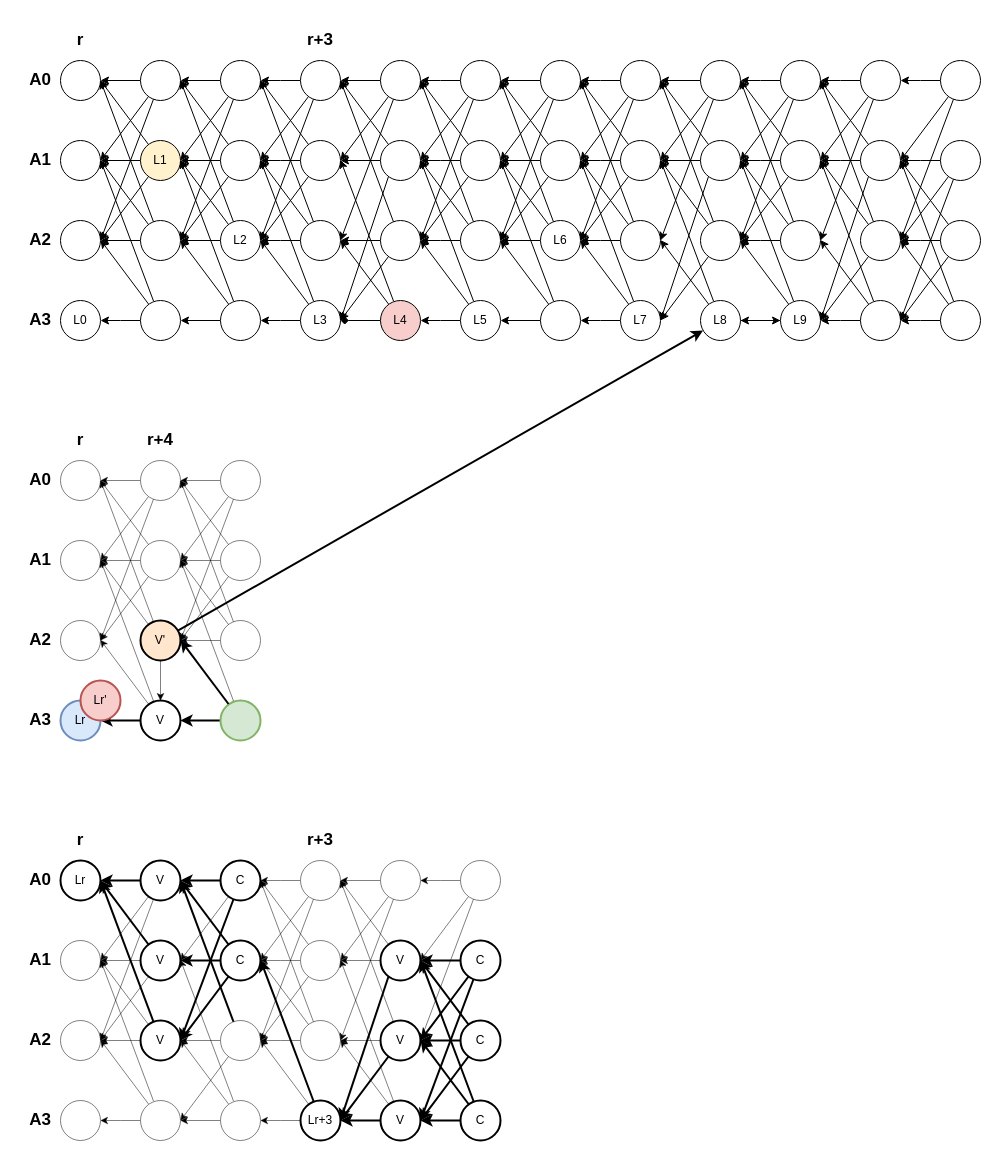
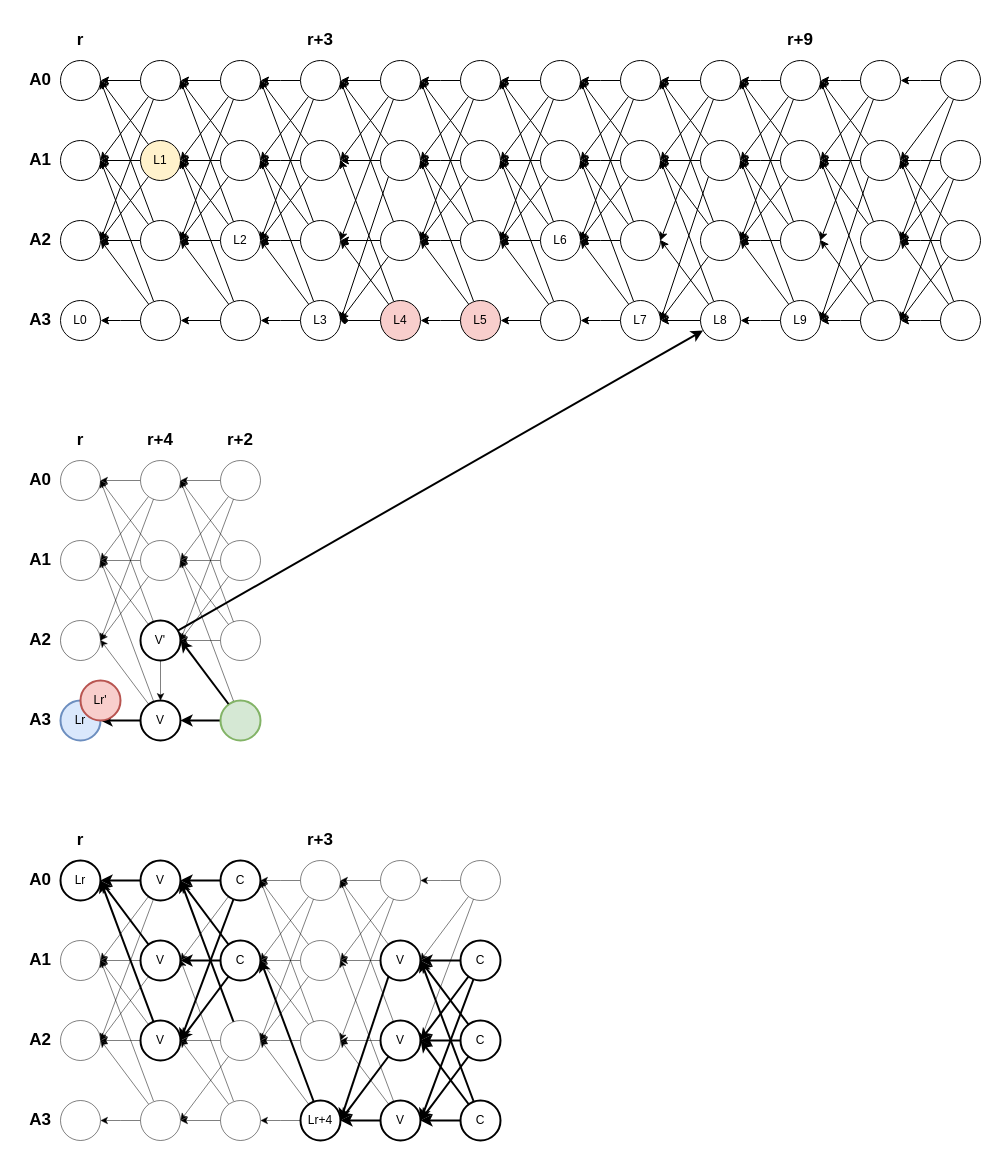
+ <mxCell id="156" value="&lt;b&gt;&lt;font style=&quot;font-size: 17px;&quot;&gt;r+9&lt;/font&gt;&lt;/b&gt;" style="text;html=1;strokeColor=none;fillColor=none;align=center;verticalAlign=middle;whiteSpace=wrap;rounded=0;" vertex="1" parent="1"><mxGeometry x="780" y="20" width="40" height="40" as="geometry" /></mxCell>
- <mxCell id="84" value="L5" style="ellipse;whiteSpace=wrap;html=1;aspect=fixed;" vertex="1" parent="1"><mxGeometry x="460" y="300" width="40" height="40" as="geometry" /></mxCell>
+ <mxCell id="84" value="L5" style="ellipse;whiteSpace=wrap;html=1;aspect=fixed;fillColor=#f8cecc;" vertex="1" parent="1"><mxGeometry x="460" y="300" width="40" height="40" as="geometry" /></mxCell>
- <mxCell id="131" style="edgeStyle=orthogonalEdgeStyle;rounded=0;orthogonalLoop=1;jettySize=auto;html=1;" edge="1" parent="1" source="132" target="148"><mxGeometry relative="1" as="geometry" /></mxCell>
+ <mxCell id="131" style="edgeStyle=orthogonalEdgeStyle;rounded=0;orthogonalLoop=1;jettySize=auto;html=1;entryX=1;entryY=0.5;entryDx=0;entryDy=0;" edge="1" parent="1" source="132" target="116"><mxGeometry relative="1" as="geometry" /></mxCell>
+ <mxCell id="233" value="&lt;b&gt;&lt;font style=&quot;font-size: 17px;&quot;&gt;r+2&lt;/font&gt;&lt;/b&gt;" style="text;html=1;strokeColor=none;fillColor=none;align=center;verticalAlign=middle;whiteSpace=wrap;rounded=0;" vertex="1" parent="1"><mxGeometry x="220" y="420" width="40" height="40" as="geometry" /></mxCell>
- <mxCell id="200" value="V'" style="ellipse;whiteSpace=wrap;html=1;aspect=fixed;strokeWidth=2;fillColor=#ffe6cc;" vertex="1" parent="1"><mxGeometry x="140" y="620" width="40" height="40" as="geometry" /></mxCell>
+ <mxCell id="200" value="V'" style="ellipse;whiteSpace=wrap;html=1;aspect=fixed;strokeWidth=2;" vertex="1" parent="1"><mxGeometry x="140" y="620" width="40" height="40" as="geometry" /></mxCell>
- <mxCell id="284" value="Lr+3" style="ellipse;whiteSpace=wrap;html=1;aspect=fixed;strokeWidth=2;" vertex="1" parent="1"><mxGeometry x="300" y="1100" width="40" height="40" as="geometry" /></mxCell>
+ <mxCell id="284" value="Lr+4" style="ellipse;whiteSpace=wrap;html=1;aspect=fixed;strokeWidth=2;" vertex="1" parent="1"><mxGeometry x="300" y="1100" width="40" height="40" as="geometry" /></mxCell>
